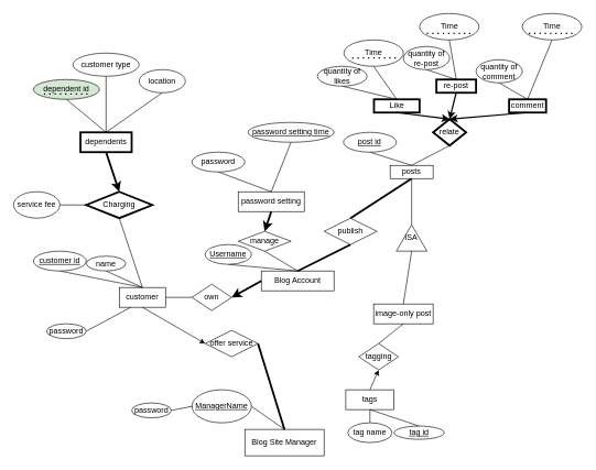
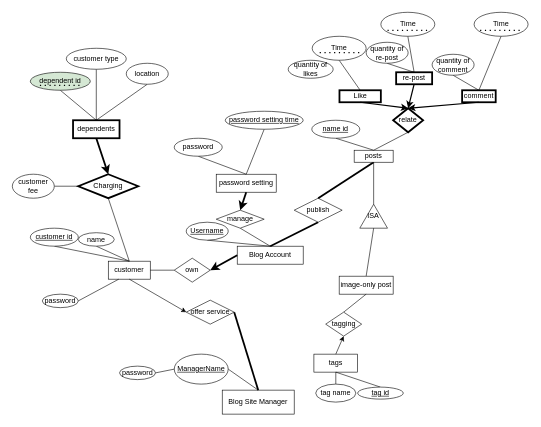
- <mxCell id="29" value="" style="endArrow=none;html=1;exitX=0.5;exitY=0;exitDx=0;exitDy=0;entryX=0.5;entryY=1;entryDx=0;entryDy=0;" parent="1" source="25" target="31" edge="1"><mxGeometry width="50" height="50" relative="1" as="geometry"><mxPoint x="570" y="150" as="sourcePoint" /><mxPoint x="570" y="130" as="targetPoint" /></mxGeometry></mxCell>
- <mxCell id="22" value="&lt;u&gt;post id&lt;/u&gt;" style="ellipse;whiteSpace=wrap;html=1;" parent="1" vertex="1"><mxGeometry x="519.38" y="200" width="80" height="30" as="geometry" /></mxCell>
+ <mxCell id="22" value="&lt;u&gt;name id&lt;/u&gt;" style="ellipse;whiteSpace=wrap;html=1;" parent="1" vertex="1"><mxGeometry x="519.38" y="200" width="80" height="30" as="geometry" /></mxCell>
- <mxCell id="72" value="service fee" style="ellipse;whiteSpace=wrap;html=1;strokeWidth=1;" parent="1" vertex="1"><mxGeometry x="20" y="290" width="70" height="40" as="geometry" /></mxCell>
+ <mxCell id="72" value="customer fee" style="ellipse;whiteSpace=wrap;html=1;strokeWidth=1;" parent="1" vertex="1"><mxGeometry x="20" y="290" width="70" height="40" as="geometry" /></mxCell>
